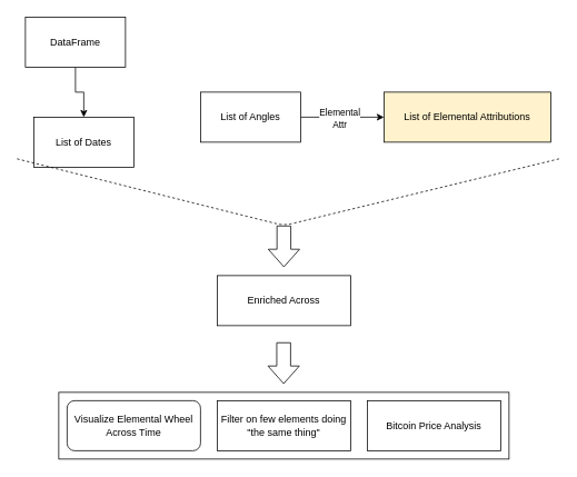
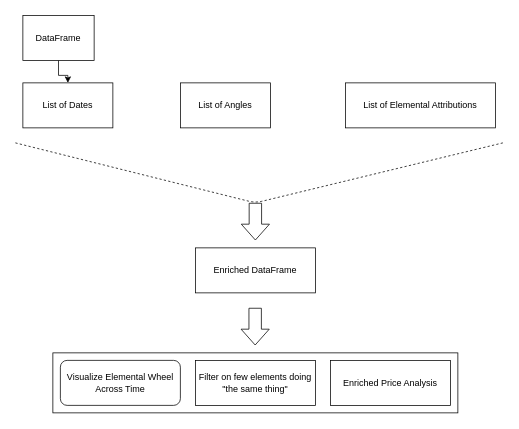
- <mxCell id="12" value="DataFrame" style="rounded=0;whiteSpace=wrap;html=1;" vertex="1" parent="1"><mxGeometry x="30" y="20" width="120" height="60" as="geometry" /></mxCell>
+ <mxCell id="12" value="DataFrame" style="rounded=0;whiteSpace=wrap;html=1;" vertex="1" parent="1"><mxGeometry x="30" y="20" width="95" height="60" as="geometry" /></mxCell>
- <mxCell id="4" style="edgeStyle=orthogonalEdgeStyle;rounded=0;orthogonalLoop=1;jettySize=auto;html=1;entryX=0;entryY=0.5;entryDx=0;entryDy=0;" edge="1" parent="1" source="6" target="7"><mxGeometry relative="1" as="geometry" /></mxCell>
- <mxCell id="5" value="Elemental&lt;br&gt;Attr" style="edgeLabel;html=1;align=center;verticalAlign=middle;resizable=0;points=[];" vertex="1" connectable="0" parent="4"><mxGeometry x="-0.078" y="-1" relative="1" as="geometry"><mxPoint as="offset" /></mxGeometry></mxCell>
- <mxCell id="7" value="List of Elemental Attributions" style="rounded=0;whiteSpace=wrap;html=1;fillColor=#fff2cc;" vertex="1" parent="1"><mxGeometry x="460" y="110" width="200" height="60" as="geometry" /></mxCell>
+ <mxCell id="7" value="List of Elemental Attributions" style="rounded=0;whiteSpace=wrap;html=1;" vertex="1" parent="1"><mxGeometry x="460" y="110" width="200" height="60" as="geometry" /></mxCell>
- <mxCell id="3" value="List of Dates" style="rounded=0;whiteSpace=wrap;html=1;" vertex="1" parent="1"><mxGeometry x="40" y="140" width="120" height="60" as="geometry" /></mxCell>
+ <mxCell id="3" value="List of Dates" style="rounded=0;whiteSpace=wrap;html=1;" vertex="1" parent="1"><mxGeometry x="30" y="110" width="120" height="60" as="geometry" /></mxCell>
- <mxCell id="10" value="Enriched Across" style="rounded=0;whiteSpace=wrap;html=1;" vertex="1" parent="1"><mxGeometry x="260" y="330" width="160" height="60" as="geometry" /></mxCell>
+ <mxCell id="10" value="Enriched DataFrame" style="rounded=0;whiteSpace=wrap;html=1;" vertex="1" parent="1"><mxGeometry x="260" y="330" width="160" height="60" as="geometry" /></mxCell>
- <mxCell id="16" value="Bitcoin Price Analysis" style="rounded=0;whiteSpace=wrap;html=1;" vertex="1" parent="1"><mxGeometry x="440" y="480" width="160" height="60" as="geometry" /></mxCell>
+ <mxCell id="16" value="Enriched Price Analysis" style="rounded=0;whiteSpace=wrap;html=1;" vertex="1" parent="1"><mxGeometry x="440" y="480" width="160" height="60" as="geometry" /></mxCell>
